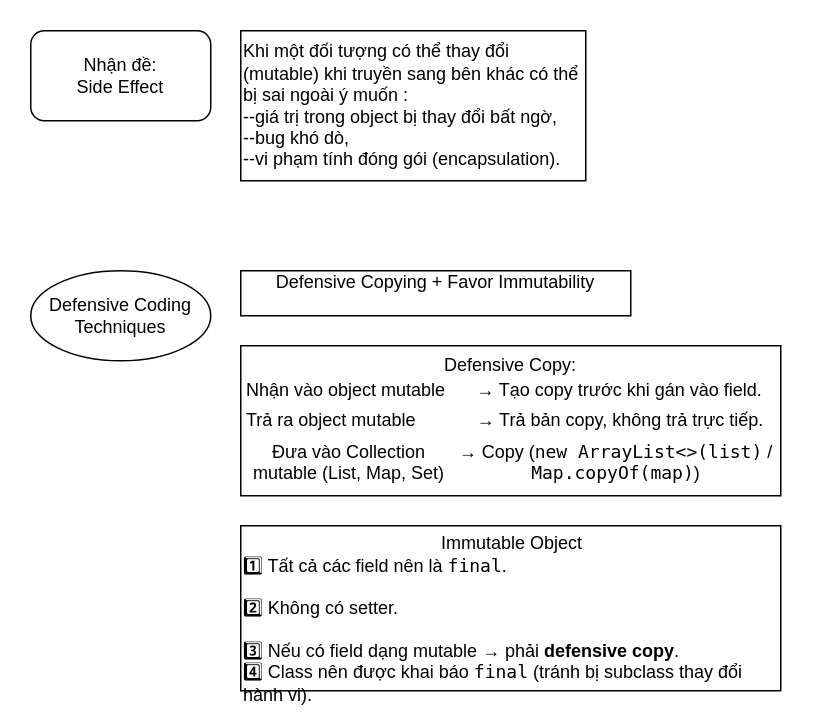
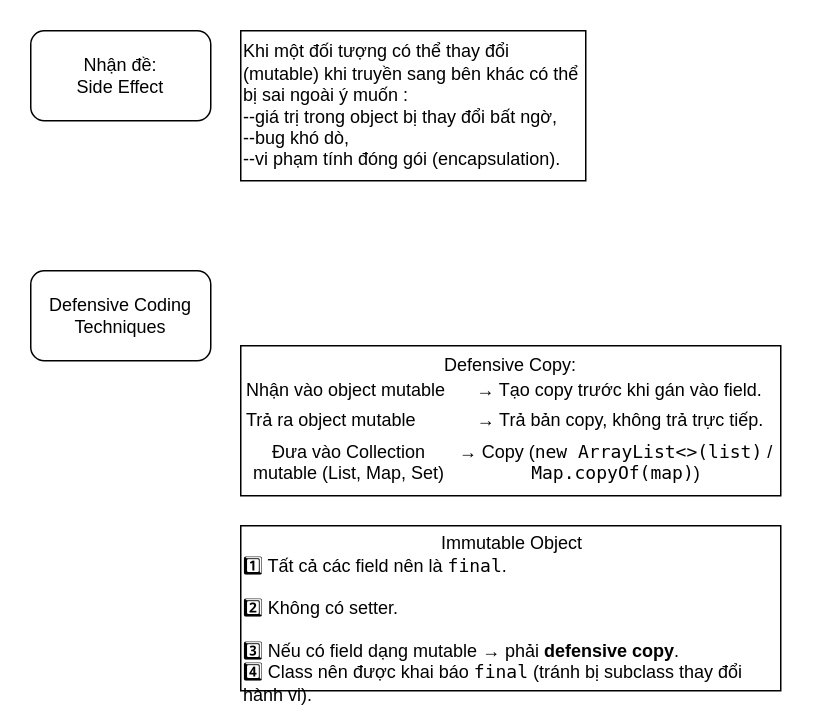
- <mxCell id="5" value="Defensive Copying + Favor Immutability&lt;div&gt;&lt;br&gt;&lt;/div&gt;" style="rounded=0;whiteSpace=wrap;html=1;" vertex="1" parent="1"><mxGeometry x="160" y="180" width="260" height="30" as="geometry" /></mxCell>
- <mxCell id="4" value="Defensive Coding Techniques" style="ellipse;whiteSpace=wrap;html=1;" vertex="1" parent="1"><mxGeometry x="20" y="180" width="120" height="60" as="geometry" /></mxCell>
+ <mxCell id="4" value="Defensive Coding Techniques" style="rounded=1;whiteSpace=wrap;html=1;" vertex="1" parent="1"><mxGeometry x="20" y="180" width="120" height="60" as="geometry" /></mxCell>
